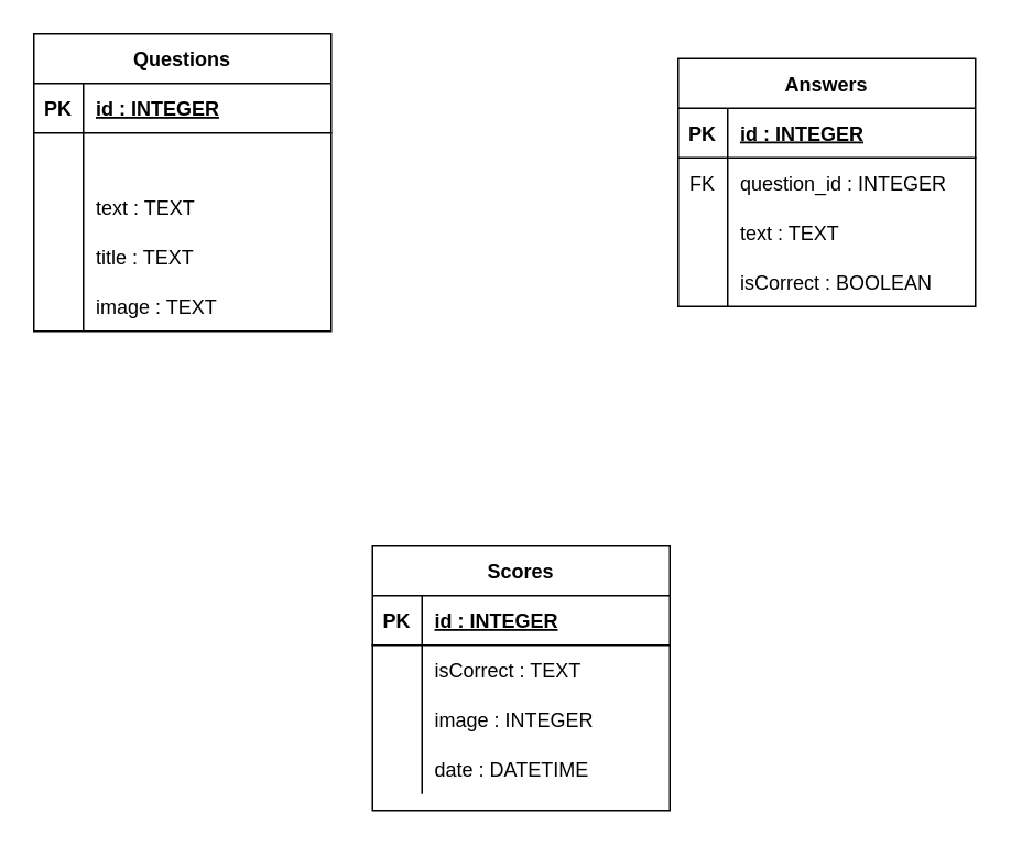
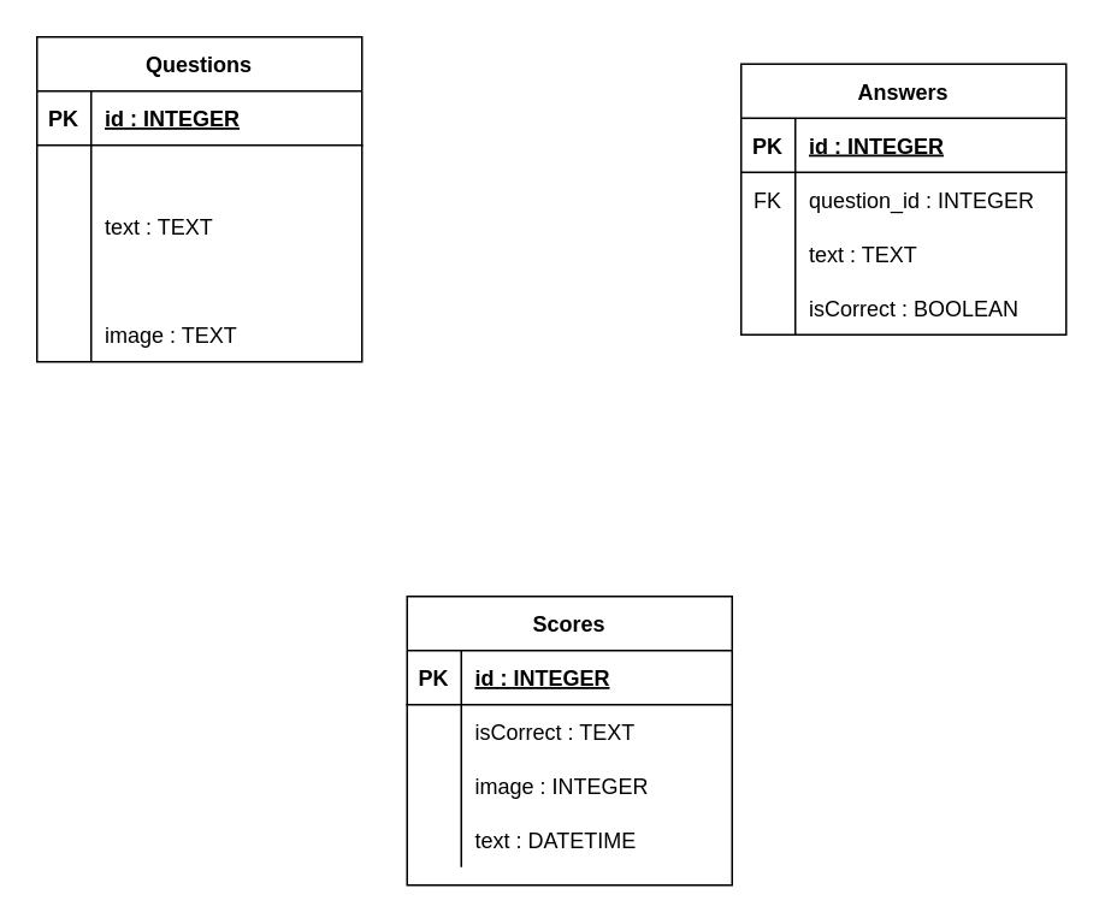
- <mxCell id="13" value="title : TEXT" style="shape=partialRectangle;connectable=0;fillColor=none;top=0;left=0;bottom=0;right=0;align=left;spacingLeft=6;overflow=hidden;" vertex="1" parent="11"><mxGeometry x="30" width="150" height="30" as="geometry" /></mxCell>
- <mxCell id="42" value="date : DATETIME" style="shape=partialRectangle;connectable=0;fillColor=none;top=0;left=0;bottom=0;right=0;align=left;spacingLeft=6;overflow=hidden;" vertex="1" parent="40"><mxGeometry x="30" width="150" height="30" as="geometry" /></mxCell>
+ <mxCell id="42" value="text : DATETIME" style="shape=partialRectangle;connectable=0;fillColor=none;top=0;left=0;bottom=0;right=0;align=left;spacingLeft=6;overflow=hidden;" vertex="1" parent="40"><mxGeometry x="30" width="150" height="30" as="geometry" /></mxCell>
